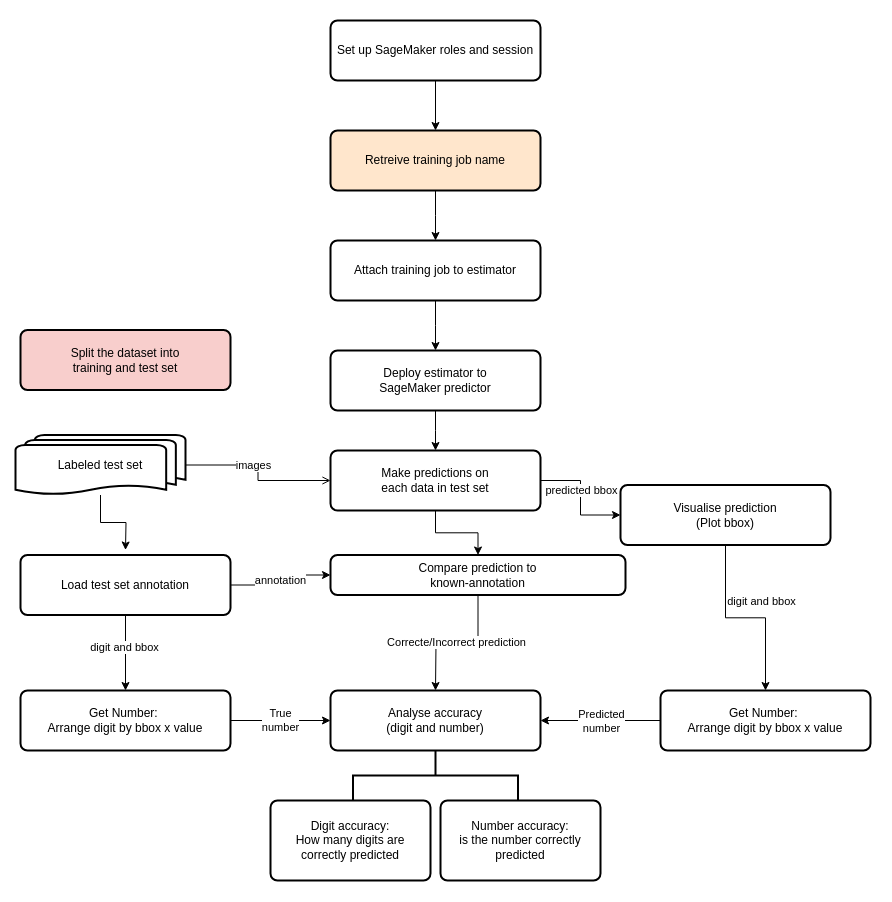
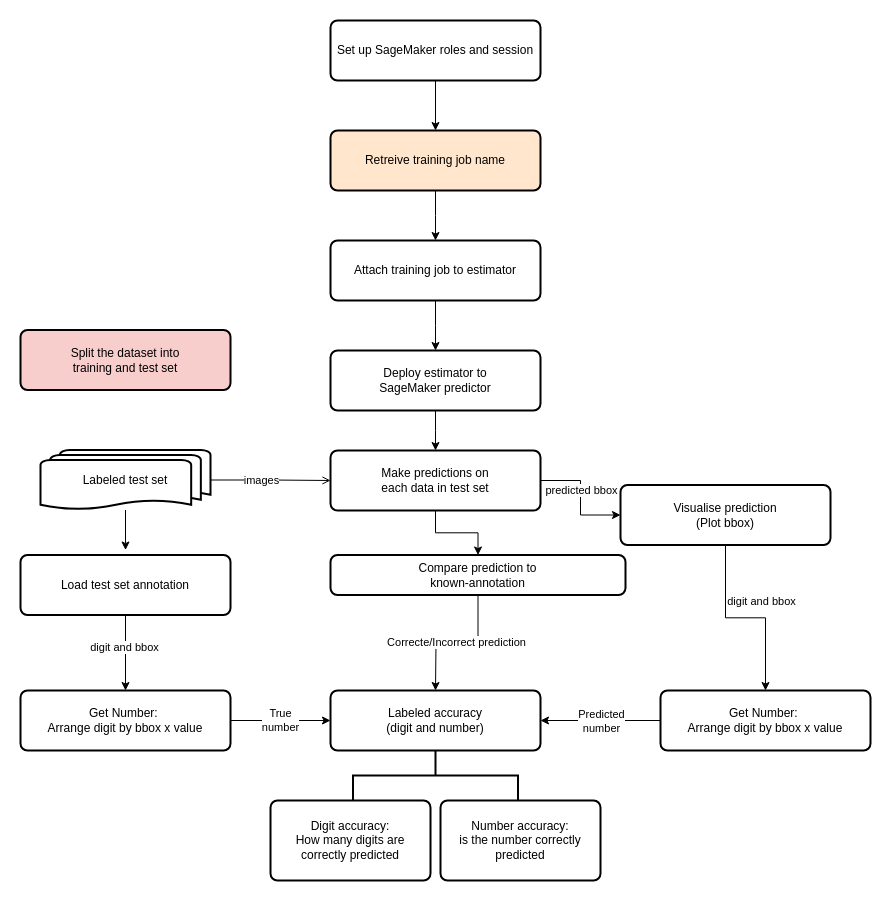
- <mxCell id="18" value="Labeled test set" style="strokeWidth=2;html=1;shape=mxgraph.flowchart.multi-document;whiteSpace=wrap;" vertex="1" parent="1"><mxGeometry x="15" y="434.5" width="170" height="60" as="geometry" /></mxCell>
+ <mxCell id="18" value="Labeled test set" style="strokeWidth=2;html=1;shape=mxgraph.flowchart.multi-document;whiteSpace=wrap;" vertex="1" parent="1"><mxGeometry x="40" y="449.5" width="170" height="60" as="geometry" /></mxCell>
- <mxCell id="19" value="annotation" style="edgeStyle=orthogonalEdgeStyle;rounded=0;orthogonalLoop=1;jettySize=auto;html=1;entryX=0;entryY=0.5;entryDx=0;entryDy=0;" edge="1" parent="1" source="22" target="24"><mxGeometry relative="1" as="geometry" /></mxCell>
- <mxCell id="27" value="Analyse accuracy&lt;br&gt;(digit and number)" style="rounded=1;whiteSpace=wrap;html=1;absoluteArcSize=1;arcSize=14;strokeWidth=2;" vertex="1" parent="1"><mxGeometry x="330" y="690" width="210" height="60" as="geometry" /></mxCell>
+ <mxCell id="27" value="Labeled accuracy&lt;br&gt;(digit and number)" style="rounded=1;whiteSpace=wrap;html=1;absoluteArcSize=1;arcSize=14;strokeWidth=2;" vertex="1" parent="1"><mxGeometry x="330" y="690" width="210" height="60" as="geometry" /></mxCell>
